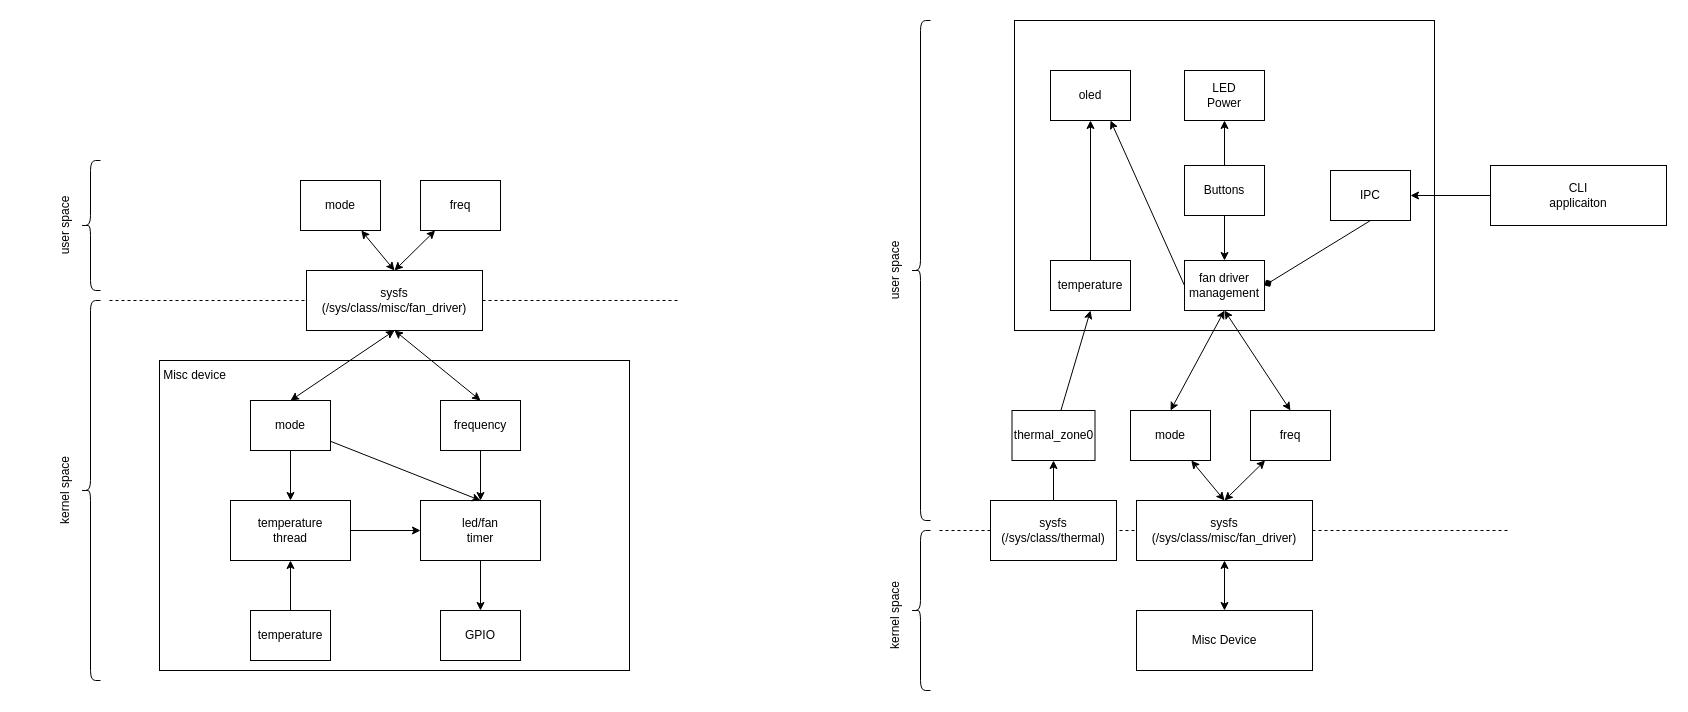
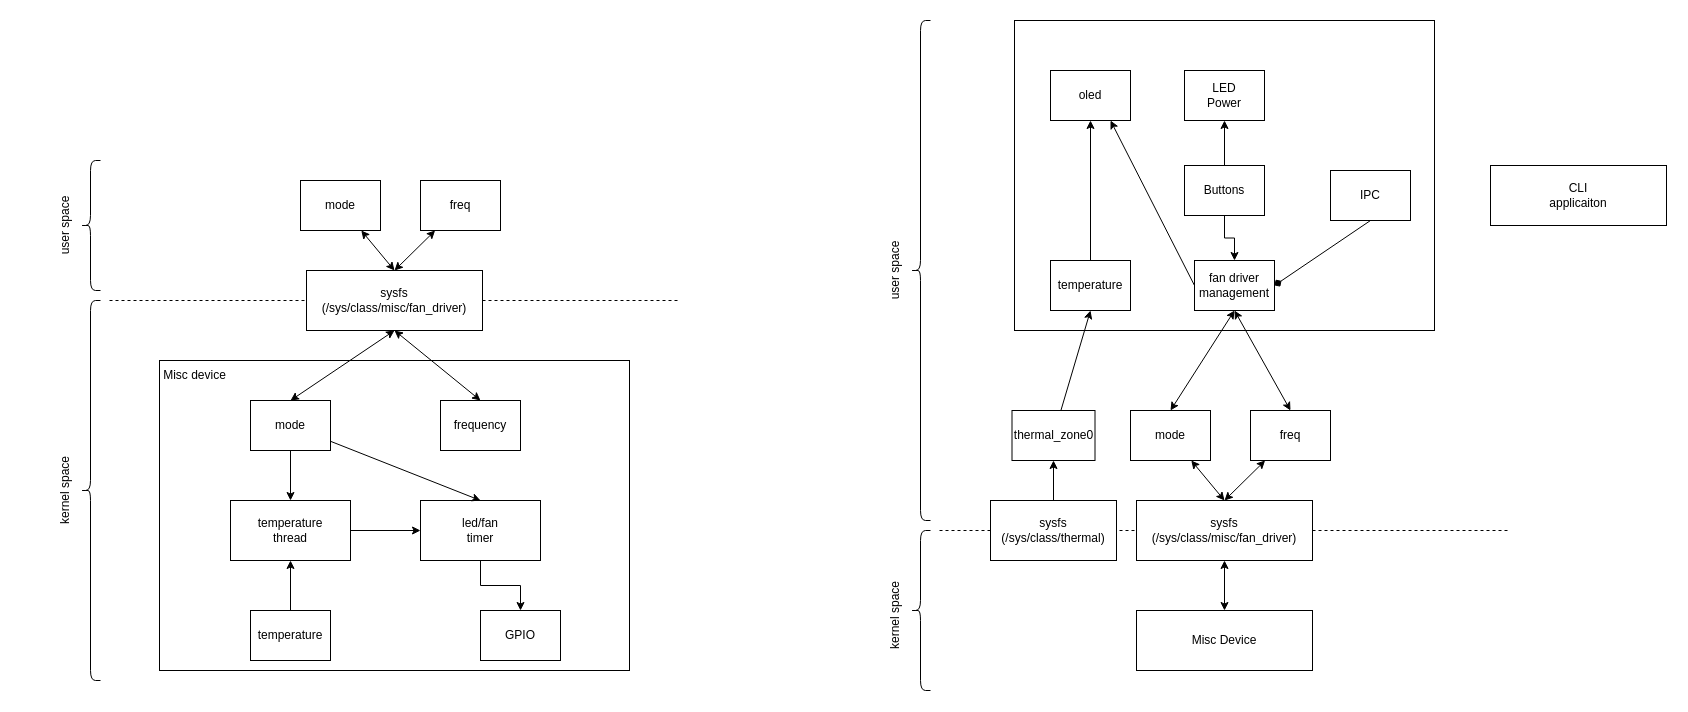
- <mxCell id="53" style="edgeStyle=orthogonalEdgeStyle;rounded=0;orthogonalLoop=1;jettySize=auto;html=1;entryX=1;entryY=0.5;entryDx=0;entryDy=0;" edge="1" parent="1" source="54" target="52"><mxGeometry relative="1" as="geometry" /></mxCell>
- <mxCell id="46" value="fan driver management" style="rounded=0;whiteSpace=wrap;html=1;" vertex="1" parent="1"><mxGeometry x="1184" y="260" width="80" height="50" as="geometry" /></mxCell>
+ <mxCell id="46" value="fan driver management" style="rounded=0;whiteSpace=wrap;html=1;" vertex="1" parent="1"><mxGeometry x="1194" y="260" width="80" height="50" as="geometry" /></mxCell>
- <mxCell id="15" style="edgeStyle=orthogonalEdgeStyle;rounded=0;orthogonalLoop=1;jettySize=auto;html=1;entryX=0.5;entryY=0;entryDx=0;entryDy=0;" edge="1" parent="1" source="16" target="7"><mxGeometry relative="1" as="geometry" /></mxCell>
- <mxCell id="10" value="GPIO" style="rounded=0;whiteSpace=wrap;html=1;" vertex="1" parent="1"><mxGeometry x="440" y="610" width="80" height="50" as="geometry" /></mxCell>
+ <mxCell id="10" value="GPIO" style="rounded=0;whiteSpace=wrap;html=1;" vertex="1" parent="1"><mxGeometry x="480" y="610" width="80" height="50" as="geometry" /></mxCell>
